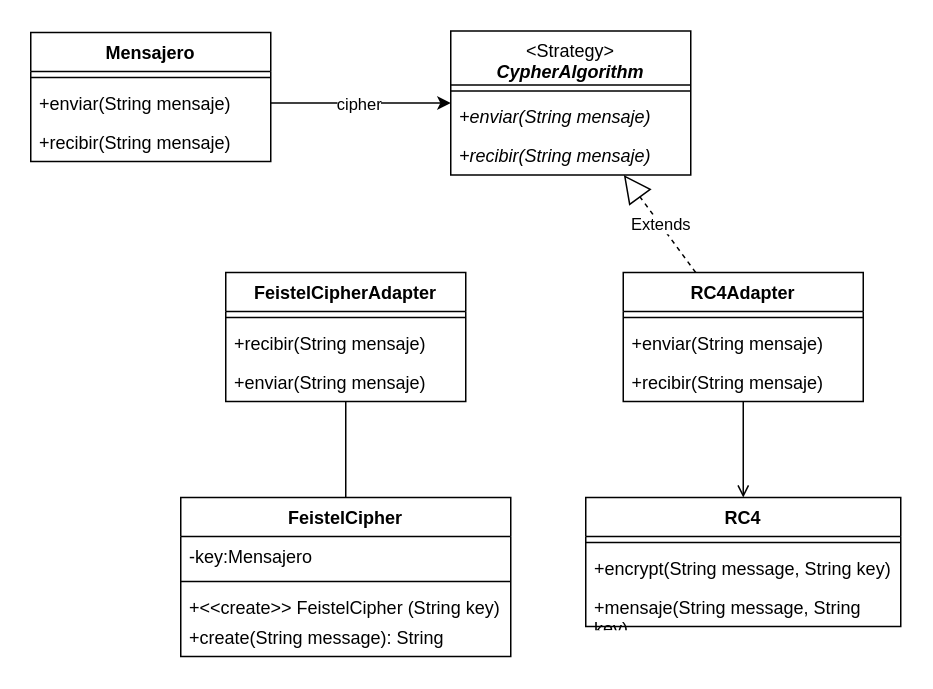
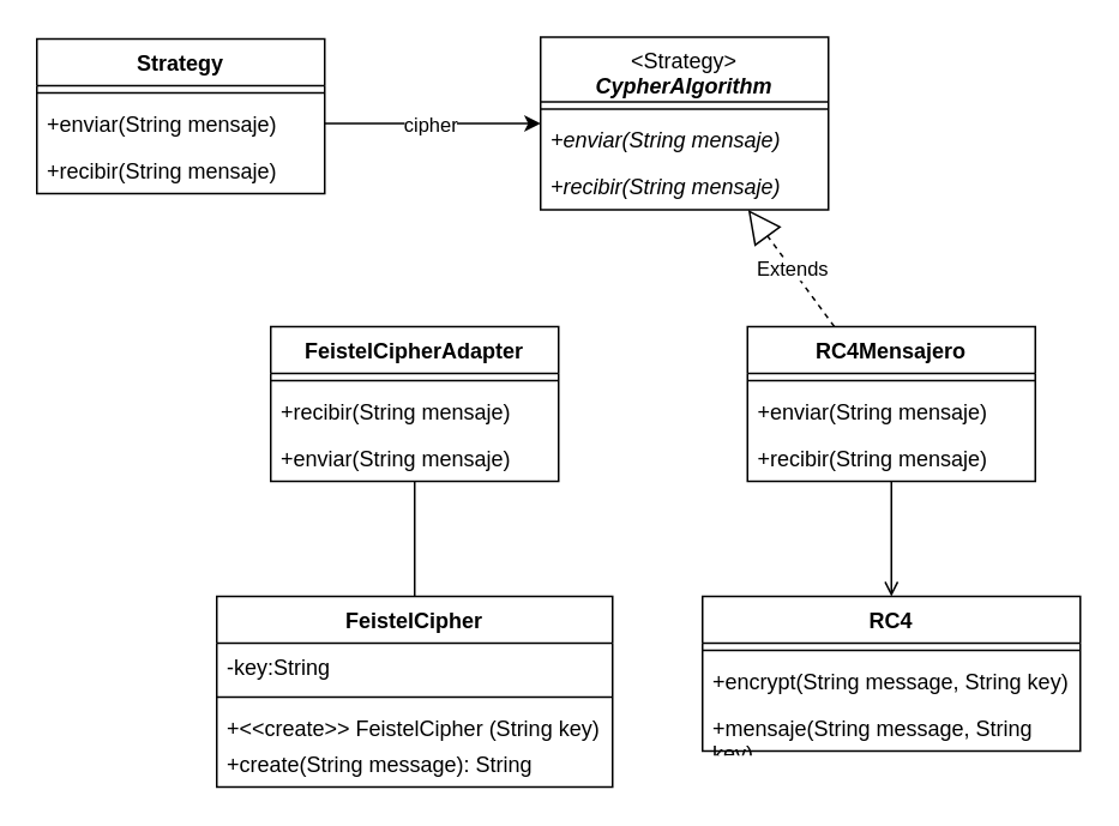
- <mxCell id="2" value="Mensajero" style="swimlane;fontStyle=1;align=center;verticalAlign=top;childLayout=stackLayout;horizontal=1;startSize=26;horizontalStack=0;resizeParent=1;resizeParentMax=0;resizeLast=0;collapsible=1;marginBottom=0;whiteSpace=wrap;html=1;" vertex="1" parent="1"><mxGeometry x="20" y="21" width="160" height="86" as="geometry" /></mxCell>
+ <mxCell id="2" value="Strategy" style="swimlane;fontStyle=1;align=center;verticalAlign=top;childLayout=stackLayout;horizontal=1;startSize=26;horizontalStack=0;resizeParent=1;resizeParentMax=0;resizeLast=0;collapsible=1;marginBottom=0;whiteSpace=wrap;html=1;" vertex="1" parent="1"><mxGeometry x="20" y="21" width="160" height="86" as="geometry" /></mxCell>
- <mxCell id="21" value="RC4Adapter" style="swimlane;fontStyle=1;align=center;verticalAlign=top;childLayout=stackLayout;horizontal=1;startSize=26;horizontalStack=0;resizeParent=1;resizeParentMax=0;resizeLast=0;collapsible=1;marginBottom=0;whiteSpace=wrap;html=1;" vertex="1" parent="1"><mxGeometry x="415" y="181" width="160" height="86" as="geometry" /></mxCell>
+ <mxCell id="21" value="RC4Mensajero" style="swimlane;fontStyle=1;align=center;verticalAlign=top;childLayout=stackLayout;horizontal=1;startSize=26;horizontalStack=0;resizeParent=1;resizeParentMax=0;resizeLast=0;collapsible=1;marginBottom=0;whiteSpace=wrap;html=1;" vertex="1" parent="1"><mxGeometry x="415" y="181" width="160" height="86" as="geometry" /></mxCell>
- <mxCell id="7" value="-key:Mensajero" style="text;strokeColor=none;fillColor=none;align=left;verticalAlign=top;spacingLeft=4;spacingRight=4;overflow=hidden;rotatable=0;points=[[0,0.5],[1,0.5]];portConstraint=eastwest;whiteSpace=wrap;html=1;" vertex="1" parent="6"><mxGeometry y="26" width="220" height="26" as="geometry" /></mxCell>
+ <mxCell id="7" value="-key:String" style="text;strokeColor=none;fillColor=none;align=left;verticalAlign=top;spacingLeft=4;spacingRight=4;overflow=hidden;rotatable=0;points=[[0,0.5],[1,0.5]];portConstraint=eastwest;whiteSpace=wrap;html=1;" vertex="1" parent="6"><mxGeometry y="26" width="220" height="26" as="geometry" /></mxCell>
